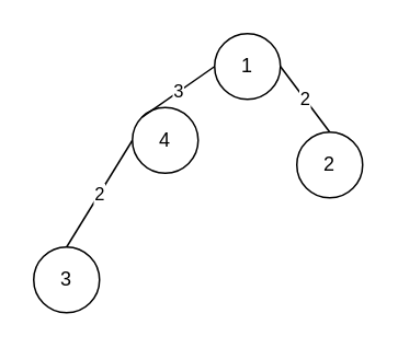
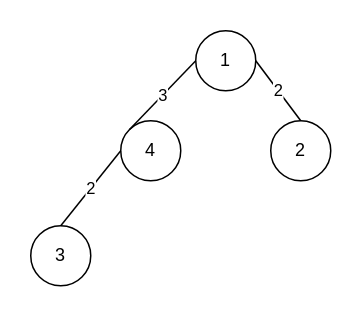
- <mxCell id="5" value="4" style="ellipse;whiteSpace=wrap;html=1;aspect=fixed;" vertex="1" parent="1"><mxGeometry x="80" y="65" width="40" height="40" as="geometry" /></mxCell>
+ <mxCell id="5" value="4" style="ellipse;whiteSpace=wrap;html=1;aspect=fixed;" vertex="1" parent="1"><mxGeometry x="80" y="80" width="40" height="40" as="geometry" /></mxCell>
